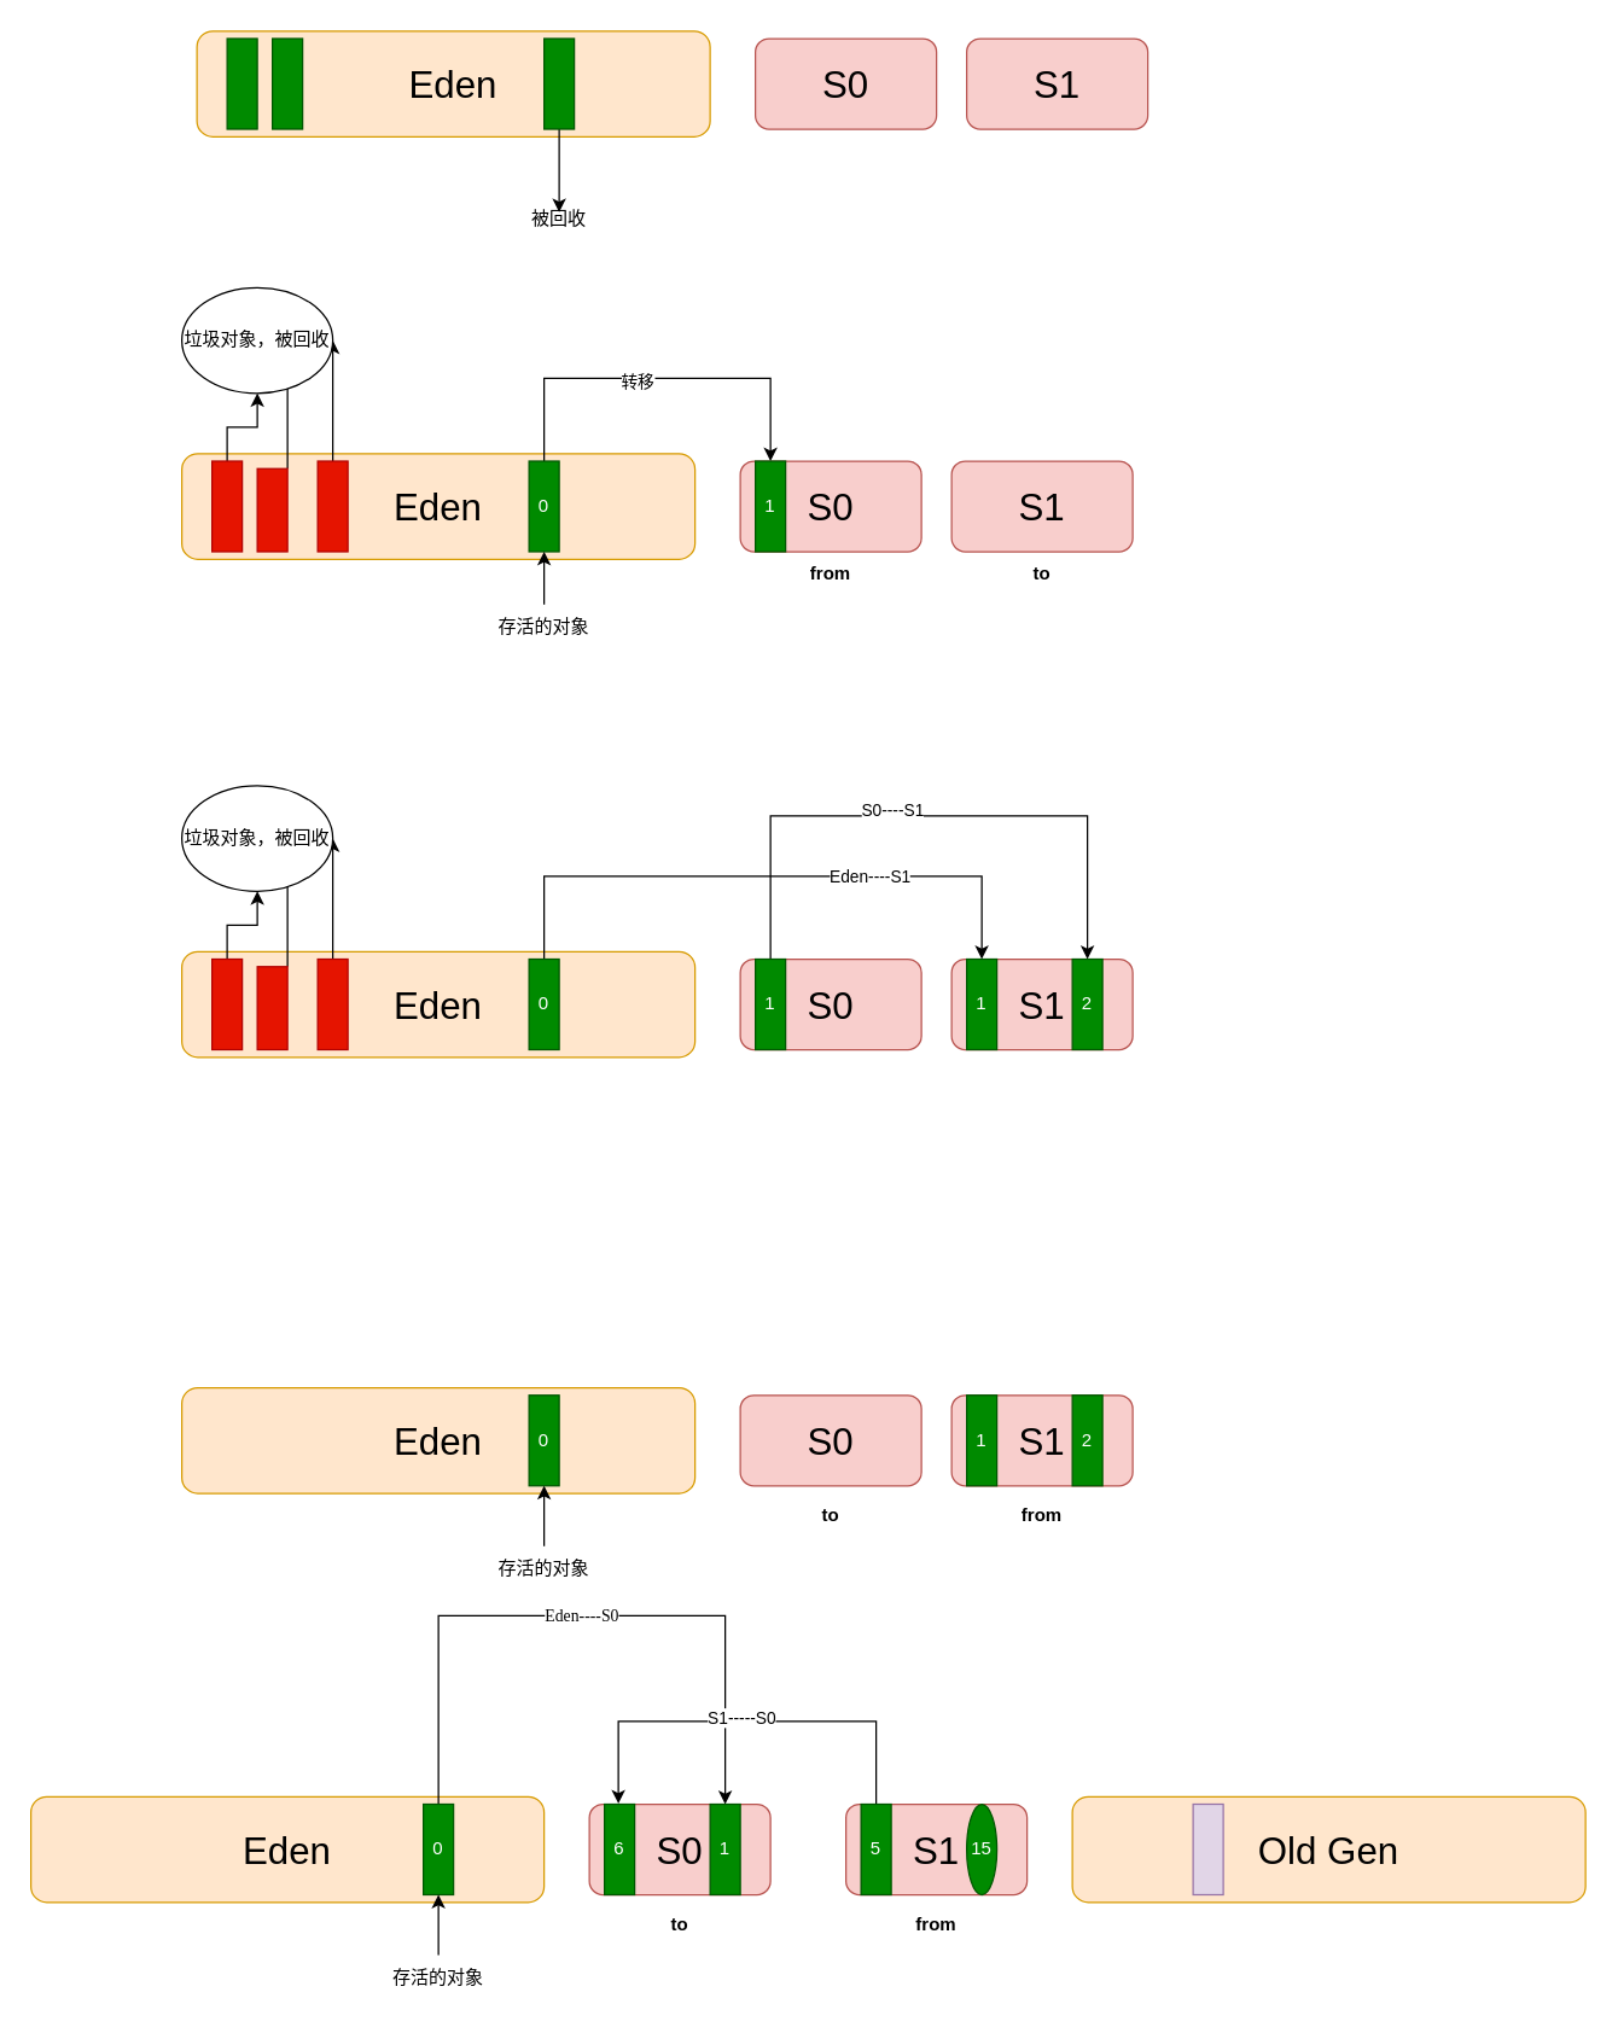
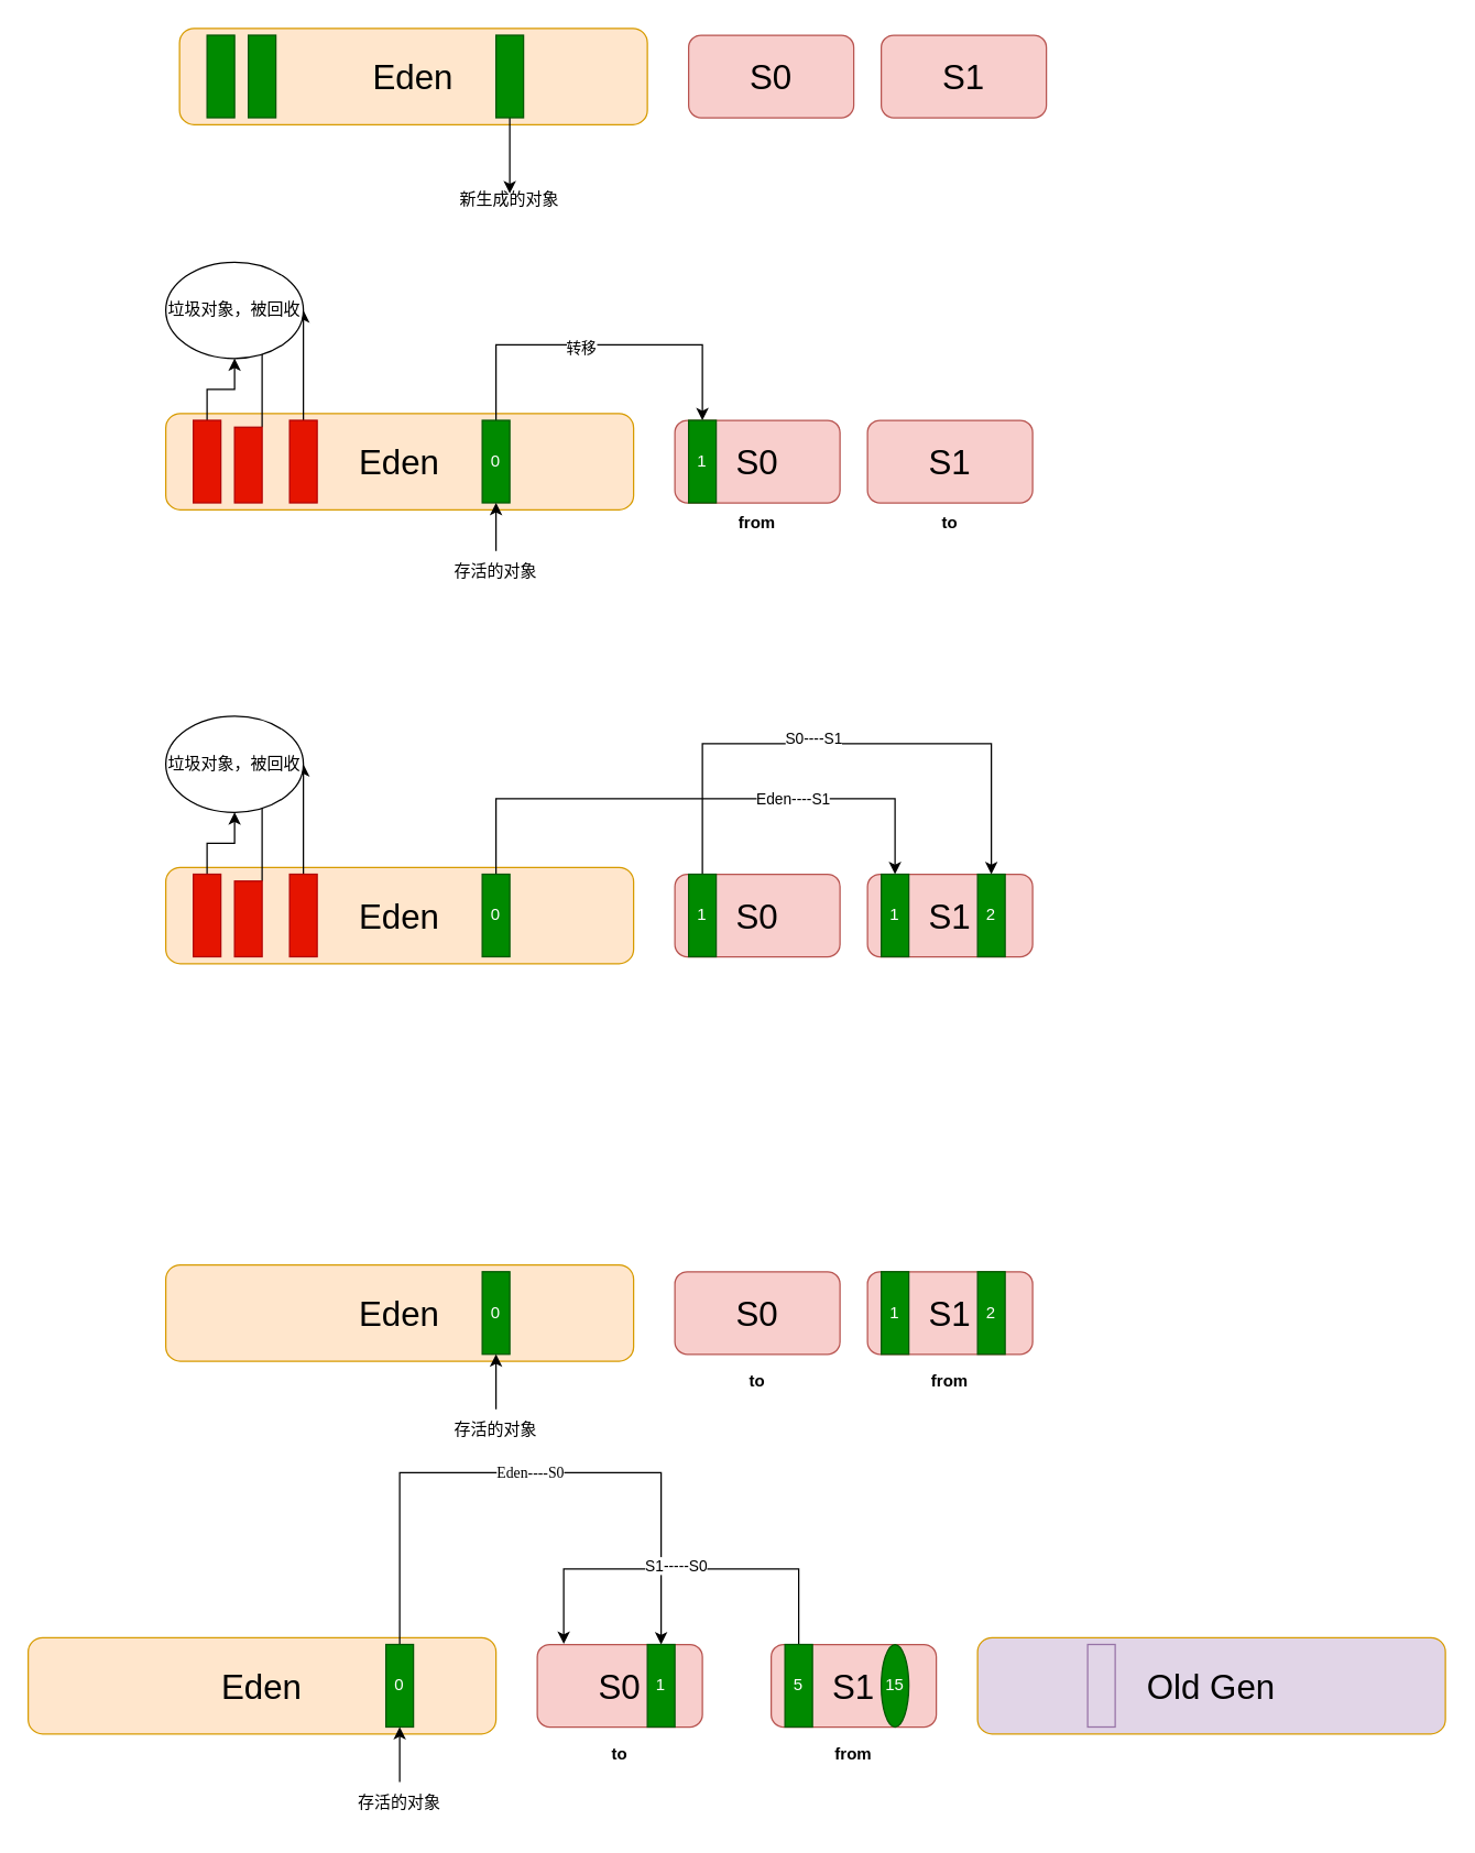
- <mxCell id="9" value="被回收" style="text;html=1;strokeColor=none;fillColor=none;align=center;verticalAlign=middle;whiteSpace=wrap;rounded=0;" vertex="1" parent="1"><mxGeometry x="325" y="130" width="90" height="30" as="geometry" /></mxCell>
+ <mxCell id="9" value="新生成的对象" style="text;html=1;strokeColor=none;fillColor=none;align=center;verticalAlign=middle;whiteSpace=wrap;rounded=0;" vertex="1" parent="1"><mxGeometry x="325" y="130" width="90" height="30" as="geometry" /></mxCell>
- <mxCell id="70" value="6" style="rounded=0;whiteSpace=wrap;html=1;fillColor=#008a00;strokeColor=#005700;fontColor=#ffffff;" vertex="1" parent="1"><mxGeometry x="400" y="1195" width="20" height="60" as="geometry" /></mxCell>
- <mxCell id="69" value="&lt;font style=&quot;font-size: 25px&quot;&gt;Old Gen&lt;/font&gt;" style="rounded=1;whiteSpace=wrap;html=1;fillColor=#ffe6cc;strokeColor=#d79b00;" vertex="1" parent="1"><mxGeometry x="710" y="1190" width="340" height="70" as="geometry" /></mxCell>
+ <mxCell id="69" value="&lt;font style=&quot;font-size: 25px&quot;&gt;Old Gen&lt;/font&gt;" style="rounded=1;whiteSpace=wrap;html=1;fillColor=#e1d5e7;strokeColor=#d79b00;" vertex="1" parent="1"><mxGeometry x="710" y="1190" width="340" height="70" as="geometry" /></mxCell>
